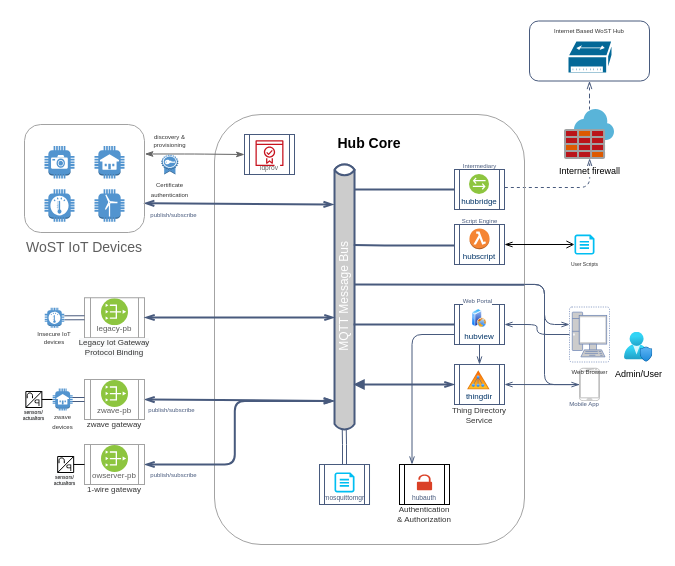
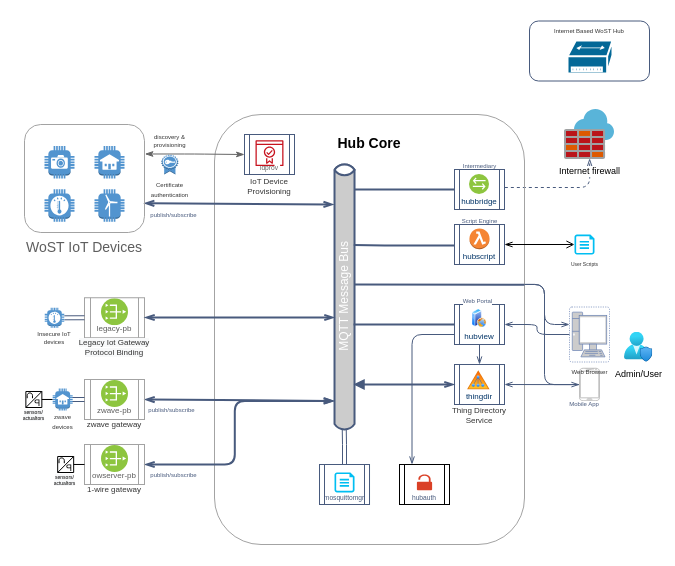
- <mxCell id="4" style="edgeStyle=orthogonalEdgeStyle;rounded=1;orthogonalLoop=1;jettySize=auto;html=1;entryX=0.5;entryY=1;entryDx=0;entryDy=0;dashed=1;fontSize=6;fontColor=#333333;startArrow=none;startFill=0;endArrow=openThin;endFill=0;strokeColor=#485A7D;strokeWidth=1;" parent="1" source="5" target="84" edge="1"><mxGeometry relative="1" as="geometry" /></mxCell>
+ <mxCell id="22" value="&lt;font style=&quot;font-size: 8px&quot; color=&quot;#333333&quot;&gt;IoT Device Provisioning&lt;/font&gt;" style="text;html=1;strokeColor=none;fillColor=none;align=center;verticalAlign=middle;whiteSpace=wrap;rounded=0;fontSize=8;fontColor=#485A7D;" parent="1" vertex="1"><mxGeometry x="239" y="178.5" width="60" height="15" as="geometry" /></mxCell>
- <mxCell id="36" value="&lt;font style=&quot;font-size: 8px&quot; color=&quot;#333333&quot;&gt;Authentication &amp;amp; Authorization&lt;/font&gt;" style="text;html=1;strokeColor=none;fillColor=none;align=center;verticalAlign=middle;whiteSpace=wrap;rounded=0;fontSize=8;" parent="1" vertex="1"><mxGeometry x="394" y="504" width="60" height="20" as="geometry" /></mxCell>
